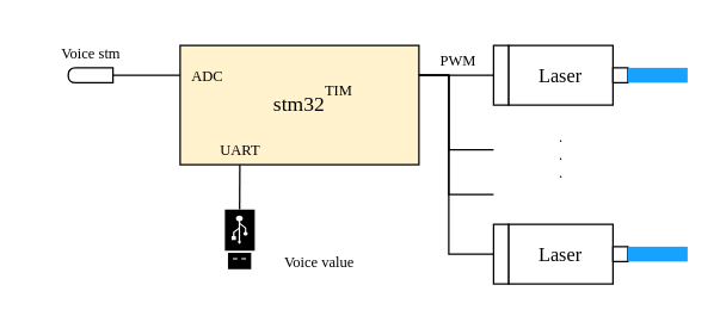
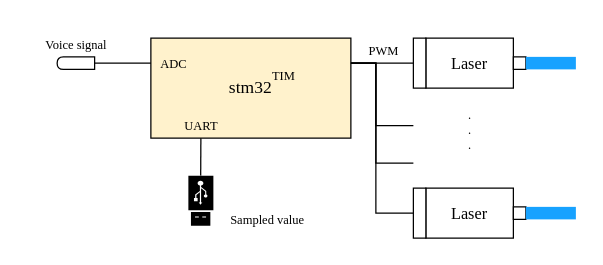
- <mxCell id="7" value="Voice stm" style="text;html=1;align=center;verticalAlign=middle;resizable=0;points=[];autosize=1;strokeColor=none;fillColor=none;fontSize=10;fontFamily=Verdana;" vertex="1" parent="1"><mxGeometry x="20" y="20" width="80" height="30" as="geometry" /></mxCell>
+ <mxCell id="7" value="Voice signal" style="text;html=1;align=center;verticalAlign=middle;resizable=0;points=[];autosize=1;strokeColor=none;fillColor=none;fontSize=10;fontFamily=Verdana;" vertex="1" parent="1"><mxGeometry x="20" y="20" width="80" height="30" as="geometry" /></mxCell>
- <mxCell id="17" value="Voice value" style="text;html=1;align=center;verticalAlign=middle;resizable=0;points=[];autosize=1;strokeColor=none;fillColor=none;fontSize=10;fontFamily=Verdana;" vertex="1" parent="1"><mxGeometry x="163" y="160" width="100" height="30" as="geometry" /></mxCell>
+ <mxCell id="17" value="Sampled value" style="text;html=1;align=center;verticalAlign=middle;resizable=0;points=[];autosize=1;strokeColor=none;fillColor=none;fontSize=10;fontFamily=Verdana;" vertex="1" parent="1"><mxGeometry x="163" y="160" width="100" height="30" as="geometry" /></mxCell>
